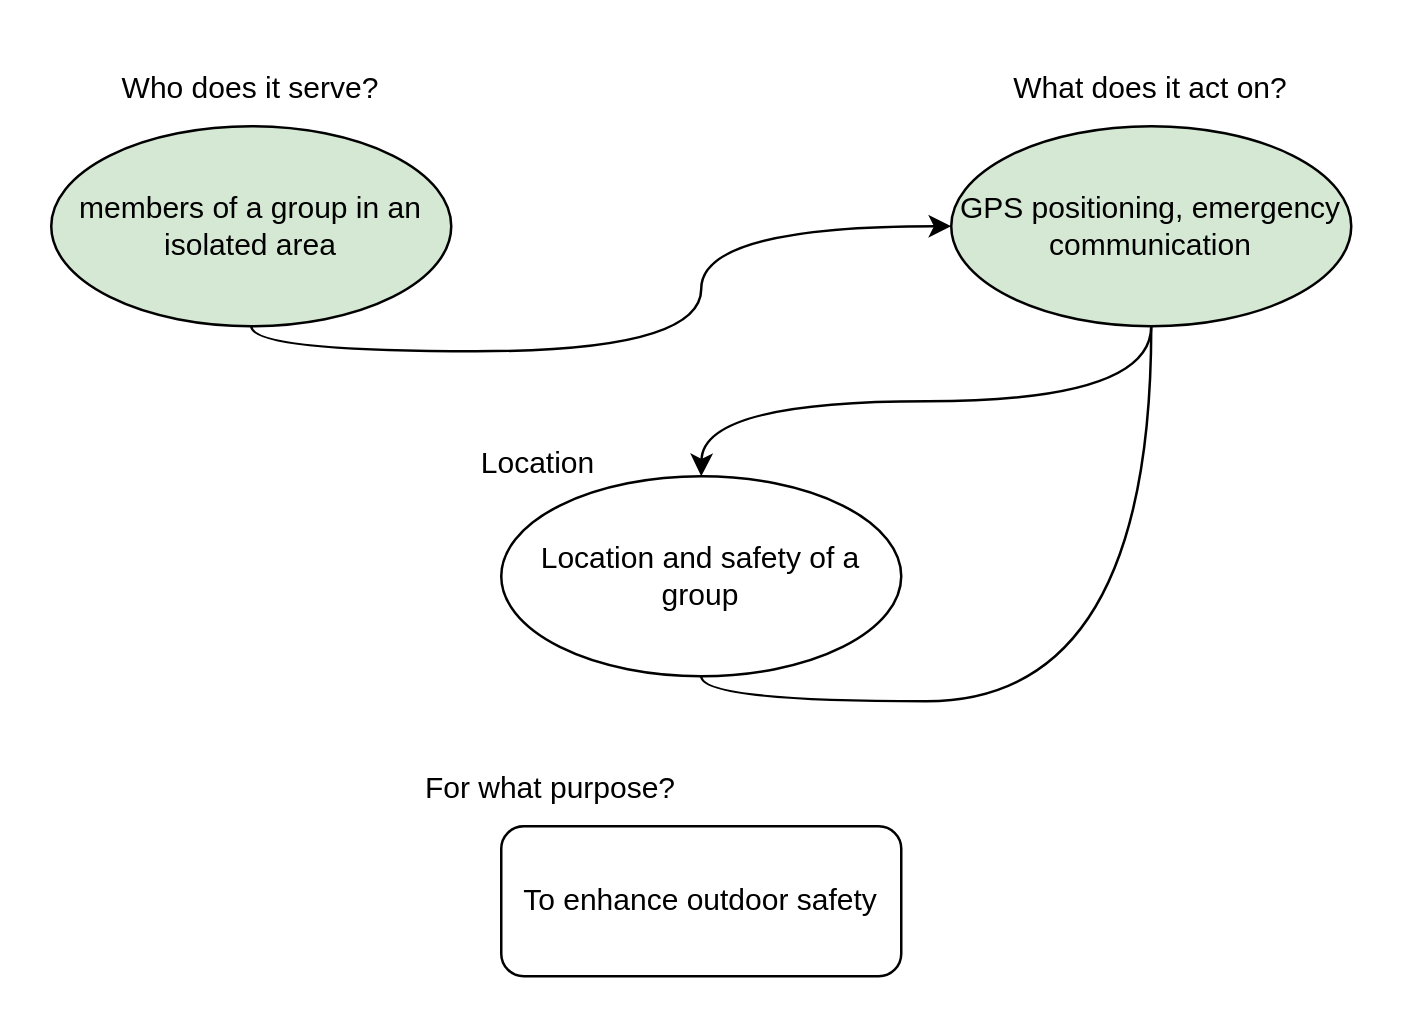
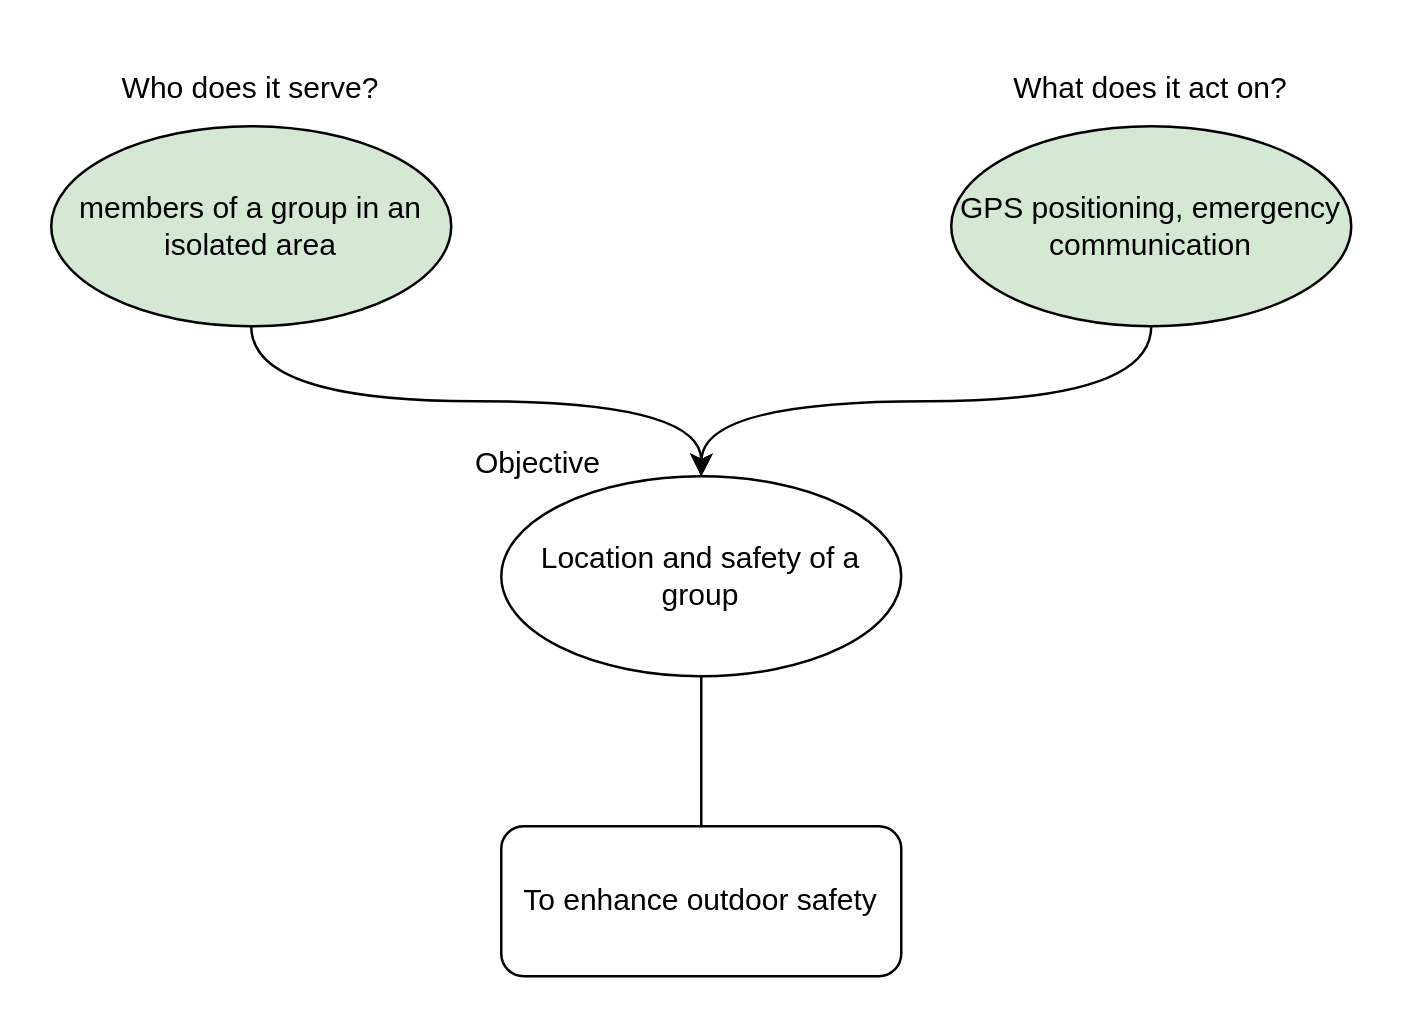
- <mxCell id="5" style="edgeStyle=orthogonalEdgeStyle;html=1;exitX=0.5;exitY=1;exitDx=0;exitDy=0;curved=1;" parent="1" source="6" target="8" edge="1"><mxGeometry relative="1" as="geometry" /></mxCell>
+ <mxCell id="5" style="edgeStyle=orthogonalEdgeStyle;html=1;exitX=0.5;exitY=1;exitDx=0;exitDy=0;entryX=0.5;entryY=0;entryDx=0;entryDy=0;curved=1;" parent="1" source="6" target="3" edge="1"><mxGeometry relative="1" as="geometry" /></mxCell>
- <mxCell id="11" value="Location" style="text;html=1;strokeColor=none;fillColor=none;align=center;verticalAlign=middle;whiteSpace=wrap;rounded=0;" parent="1" vertex="1"><mxGeometry x="180" y="170" width="70" height="30" as="geometry" /></mxCell>
+ <mxCell id="11" value="Objective" style="text;html=1;strokeColor=none;fillColor=none;align=center;verticalAlign=middle;whiteSpace=wrap;rounded=0;" parent="1" vertex="1"><mxGeometry x="180" y="170" width="70" height="30" as="geometry" /></mxCell>
- <mxCell id="2" style="edgeStyle=orthogonalEdgeStyle;curved=1;html=1;exitX=0.5;exitY=1;exitDx=0;exitDy=0;endArrow=none;endFill=0;" parent="1" source="3" target="8" edge="1"><mxGeometry relative="1" as="geometry" /></mxCell>
+ <mxCell id="2" style="edgeStyle=orthogonalEdgeStyle;curved=1;html=1;exitX=0.5;exitY=1;exitDx=0;exitDy=0;entryX=0.5;entryY=0;entryDx=0;entryDy=0;endArrow=none;endFill=0;" parent="1" source="3" target="4" edge="1"><mxGeometry relative="1" as="geometry" /></mxCell>
- <mxCell id="12" value="For what purpose?" style="text;html=1;strokeColor=none;fillColor=none;align=center;verticalAlign=middle;whiteSpace=wrap;rounded=0;" parent="1" vertex="1"><mxGeometry x="160" y="300" width="120" height="30" as="geometry" /></mxCell>
